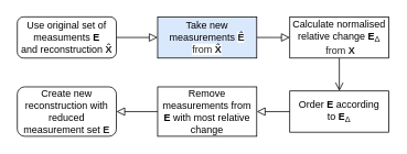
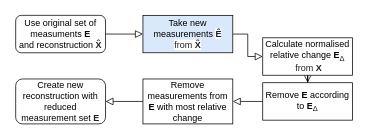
- <mxCell id="8" value="Calculate normalised relative change&lt;font&gt;&amp;nbsp;&lt;b style=&quot;font-size: 12px&quot;&gt;E&lt;/b&gt;&lt;span style=&quot;color: rgb(32 , 33 , 34) ; background-color: rgb(255 , 255 , 255)&quot;&gt;&lt;font style=&quot;font-size: 12px&quot;&gt;&lt;sub&gt;Δ&lt;/sub&gt;&lt;/font&gt;&lt;/span&gt;&lt;sub style=&quot;font-size: 12px&quot;&gt;&lt;br&gt;&lt;/sub&gt;&lt;span style=&quot;font-size: 12px ; color: rgb(32 , 33 , 34) ; background-color: rgb(255 , 255 , 255)&quot;&gt;&lt;b&gt;&amp;nbsp;&lt;/b&gt;from&amp;nbsp;&lt;/span&gt;&lt;/font&gt;&lt;b style=&quot;color: rgb(32 , 33 , 34) ; background-color: rgb(255 , 255 , 255)&quot;&gt;X&lt;/b&gt;" style="rounded=0;whiteSpace=wrap;html=1;fontSize=12;glass=0;" vertex="1" parent="1"><mxGeometry x="350" y="20" width="120" height="50" as="geometry" /></mxCell>
+ <mxCell id="8" value="Calculate normalised relative change&lt;font&gt;&amp;nbsp;&lt;b style=&quot;font-size: 12px&quot;&gt;E&lt;/b&gt;&lt;span style=&quot;color: rgb(32 , 33 , 34) ; background-color: rgb(255 , 255 , 255)&quot;&gt;&lt;font style=&quot;font-size: 12px&quot;&gt;&lt;sub&gt;Δ&lt;/sub&gt;&lt;/font&gt;&lt;/span&gt;&lt;sub style=&quot;font-size: 12px&quot;&gt;&lt;br&gt;&lt;/sub&gt;&lt;span style=&quot;font-size: 12px ; color: rgb(32 , 33 , 34) ; background-color: rgb(255 , 255 , 255)&quot;&gt;&lt;b&gt;&amp;nbsp;&lt;/b&gt;from&amp;nbsp;&lt;/span&gt;&lt;/font&gt;&lt;b style=&quot;color: rgb(32 , 33 , 34) ; background-color: rgb(255 , 255 , 255)&quot;&gt;X&lt;/b&gt;" style="rounded=0;whiteSpace=wrap;html=1;fontSize=12;glass=0;" vertex="1" parent="1"><mxGeometry x="350" y="50" width="120" height="50" as="geometry" /></mxCell>
- <mxCell id="10" value="Order &lt;b&gt;E&lt;/b&gt;&amp;nbsp;according to&amp;nbsp;&lt;b&gt;E&lt;/b&gt;&lt;span style=&quot;color: rgb(32 , 33 , 34) ; background-color: rgb(255 , 255 , 255)&quot;&gt;&lt;sub&gt;Δ&lt;/sub&gt;&lt;/span&gt;" style="rounded=0;whiteSpace=wrap;html=1;fontSize=12;glass=0;" vertex="1" parent="1"><mxGeometry x="350" y="110" width="120" height="50" as="geometry" /></mxCell>
+ <mxCell id="10" value="Remove &lt;b&gt;E&lt;/b&gt;&amp;nbsp;according to&amp;nbsp;&lt;b&gt;E&lt;/b&gt;&lt;span style=&quot;color: rgb(32 , 33 , 34) ; background-color: rgb(255 , 255 , 255)&quot;&gt;&lt;sub&gt;Δ&lt;/sub&gt;&lt;/span&gt;" style="rounded=0;whiteSpace=wrap;html=1;fontSize=12;glass=0;" vertex="1" parent="1"><mxGeometry x="350" y="110" width="120" height="50" as="geometry" /></mxCell>
